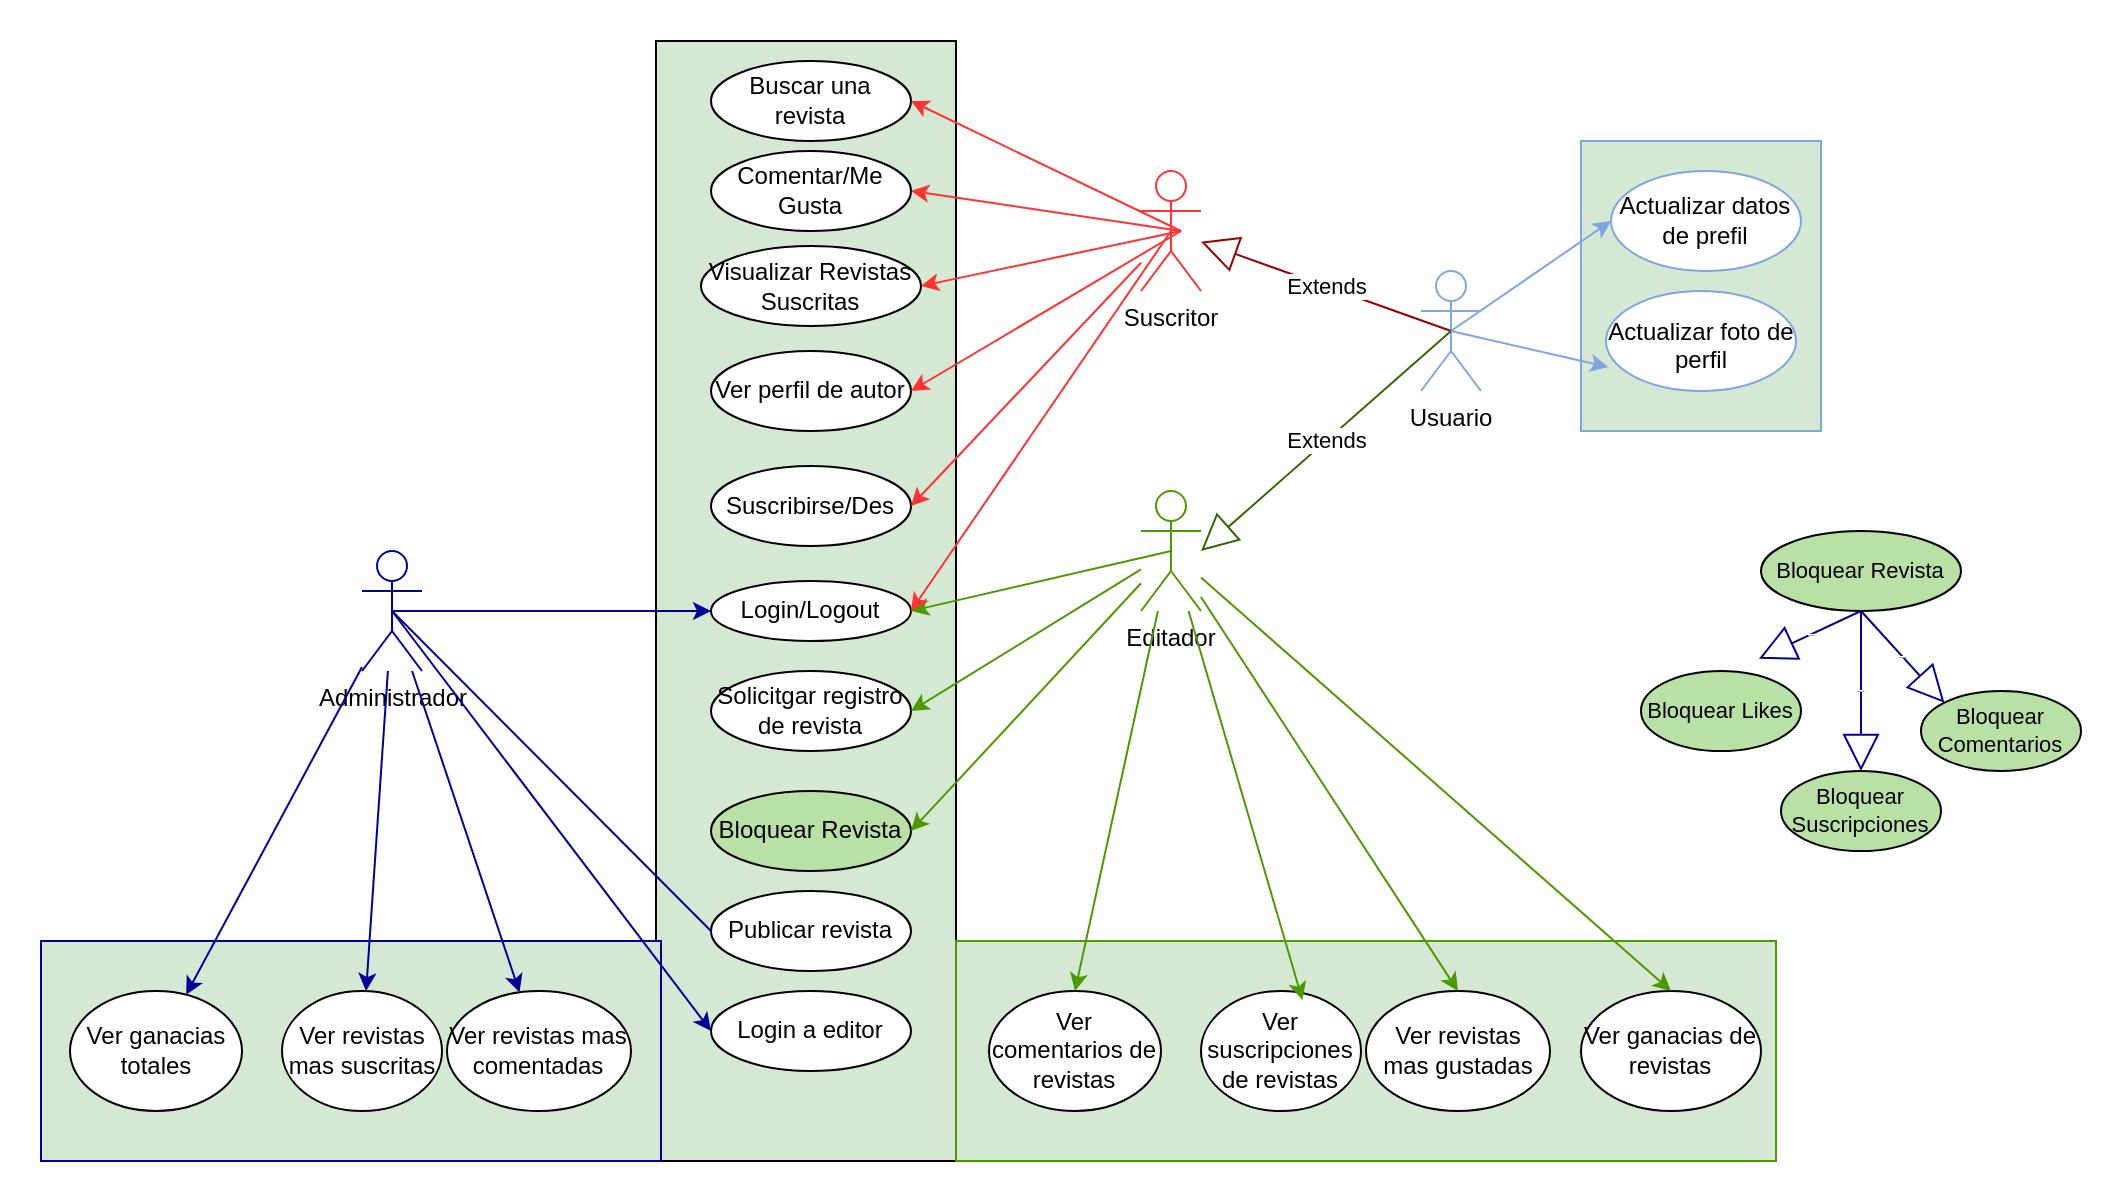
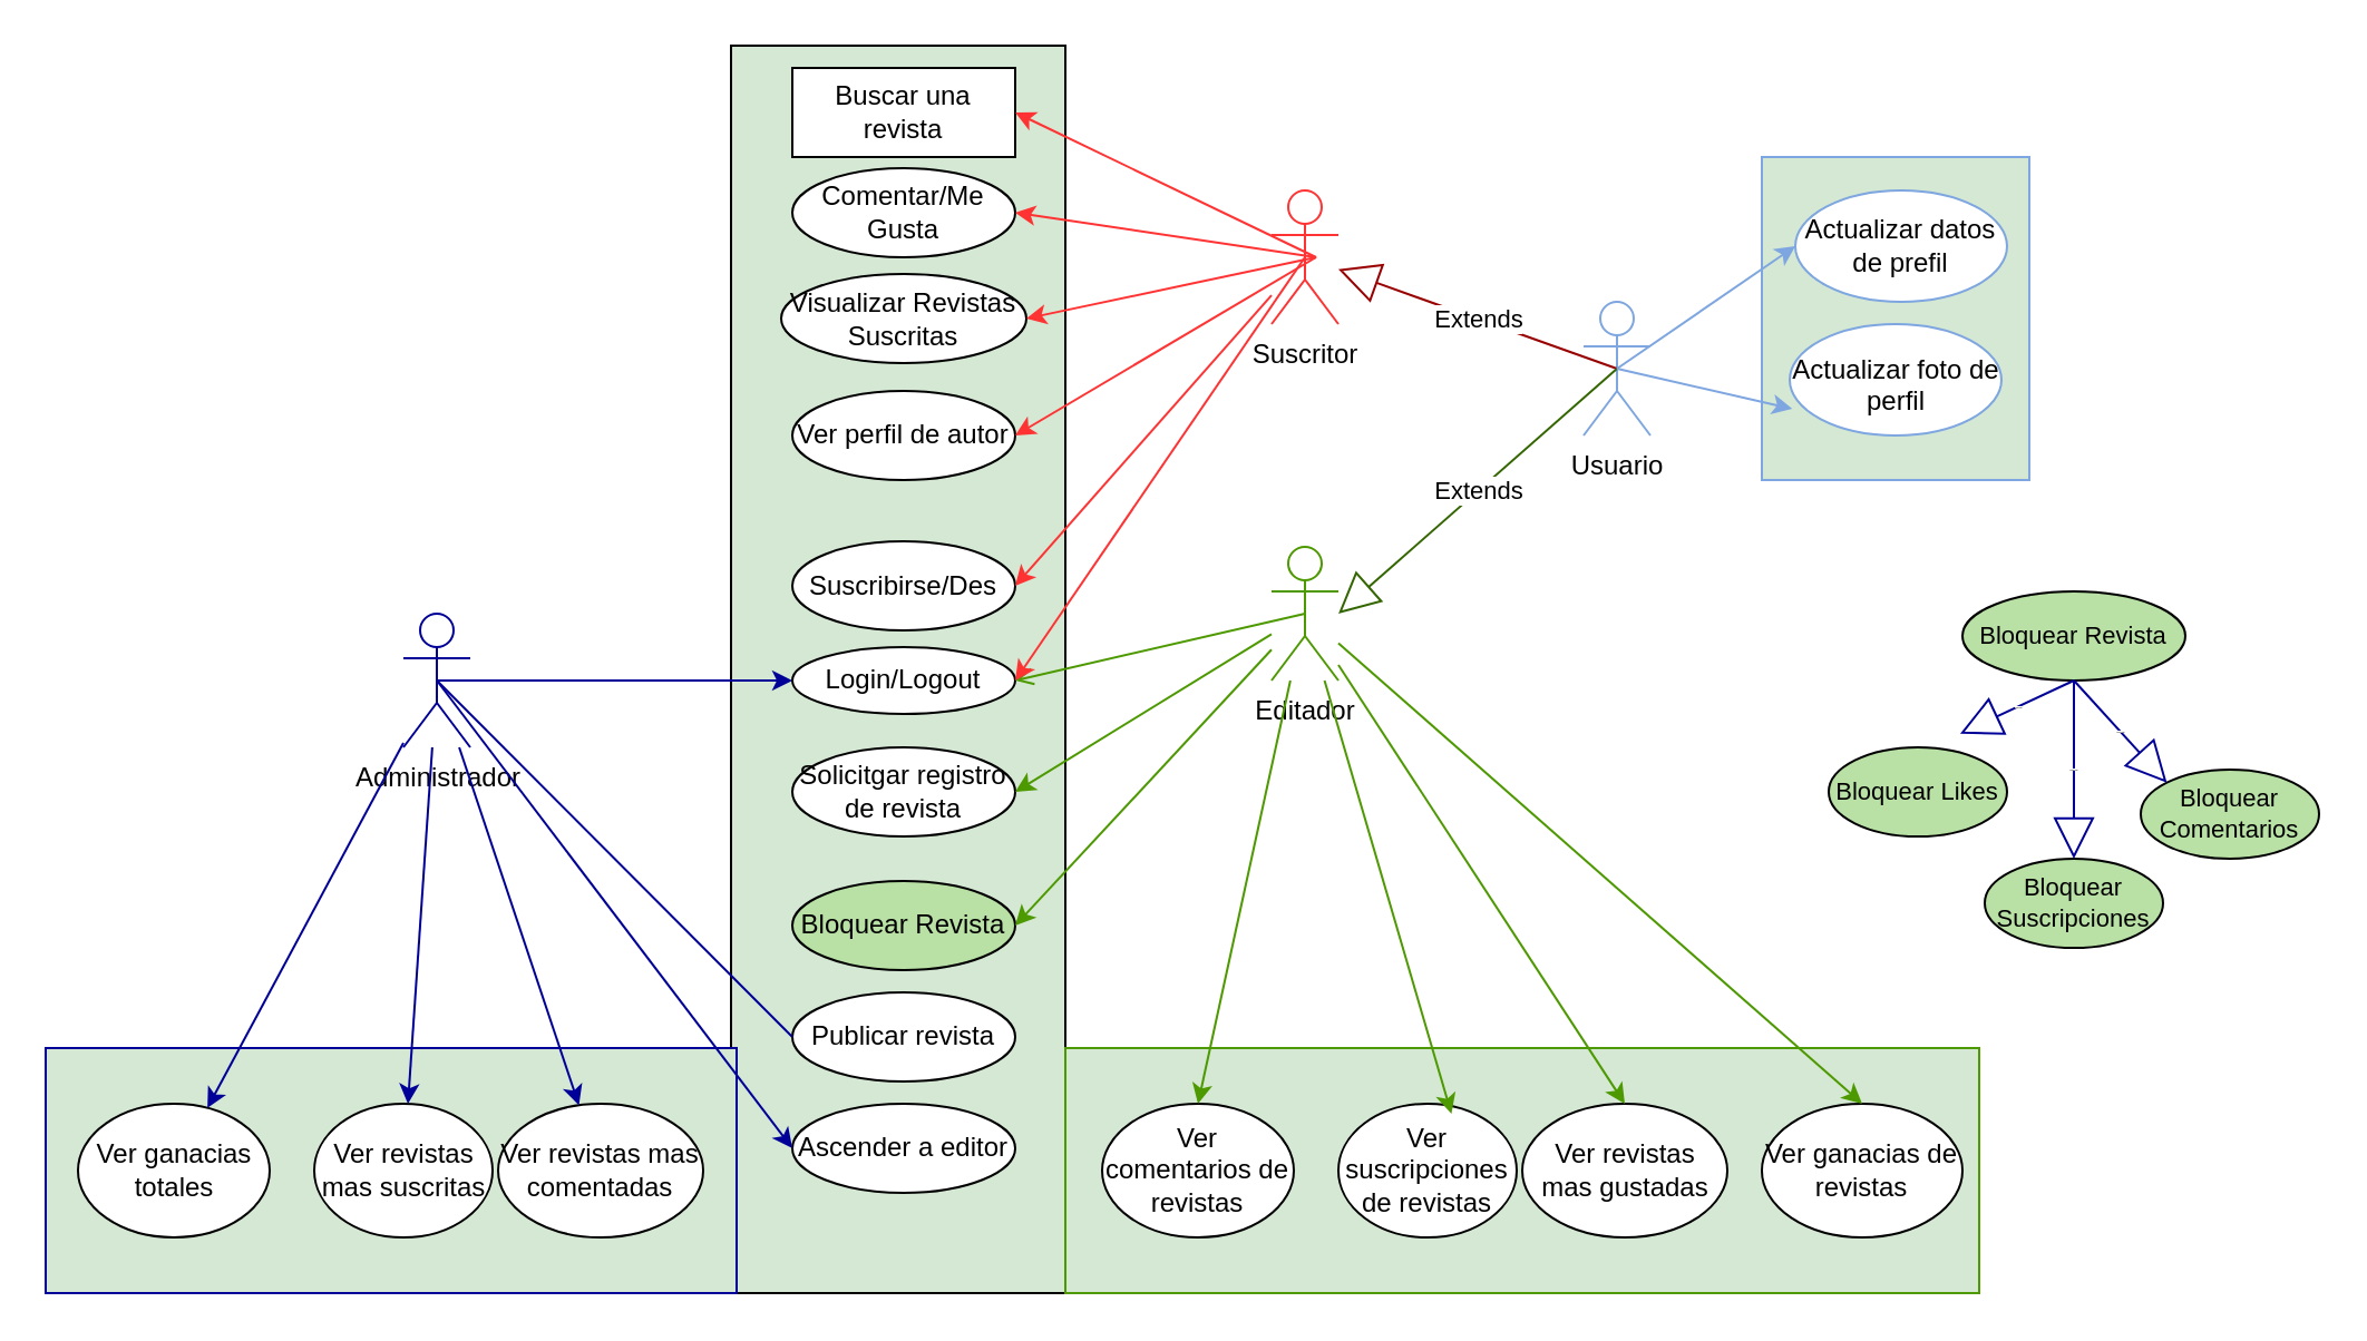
- <mxCell id="15" value="Buscar una revista&lt;br&gt;" style="ellipse;whiteSpace=wrap;html=1;" vertex="1" parent="1"><mxGeometry x="355" y="30" width="100" height="40" as="geometry" /></mxCell>
+ <mxCell id="15" value="Buscar una revista&lt;br&gt;" style="whiteSpace=wrap;html=1;rounded=0;" vertex="1" parent="1"><mxGeometry x="355" y="30" width="100" height="40" as="geometry" /></mxCell>
- <mxCell id="23" value="Suscribirse/Des" style="ellipse;whiteSpace=wrap;html=1;" vertex="1" parent="1"><mxGeometry x="355" y="232.5" width="100" height="40" as="geometry" /></mxCell>
+ <mxCell id="23" value="Suscribirse/Des" style="ellipse;whiteSpace=wrap;html=1;" vertex="1" parent="1"><mxGeometry x="355" y="242.5" width="100" height="40" as="geometry" /></mxCell>
- <mxCell id="17" value="" style="endArrow=classic;html=1;exitX=0.5;exitY=0.5;exitDx=0;exitDy=0;exitPerimeter=0;entryX=1;entryY=0.5;entryDx=0;entryDy=0;strokeColor=#4D9900;" edge="1" parent="1" source="6" target="9"><mxGeometry width="50" height="50" relative="1" as="geometry"><mxPoint x="180" y="595" as="sourcePoint" /><mxPoint x="230" y="545" as="targetPoint" /></mxGeometry></mxCell>
+ <mxCell id="17" value="" style="endArrow=open;html=1;exitX=0.5;exitY=0.5;exitDx=0;exitDy=0;exitPerimeter=0;entryX=1;entryY=0.5;entryDx=0;entryDy=0;strokeColor=#4D9900;" edge="1" parent="1" source="6" target="9"><mxGeometry width="50" height="50" relative="1" as="geometry"><mxPoint x="180" y="595" as="sourcePoint" /><mxPoint x="230" y="545" as="targetPoint" /></mxGeometry></mxCell>
- <mxCell id="22" value="Login a editor" style="ellipse;whiteSpace=wrap;html=1;" vertex="1" parent="1"><mxGeometry x="355" y="495" width="100" height="40" as="geometry" /></mxCell>
+ <mxCell id="22" value="Ascender a editor" style="ellipse;whiteSpace=wrap;html=1;" vertex="1" parent="1"><mxGeometry x="355" y="495" width="100" height="40" as="geometry" /></mxCell>
